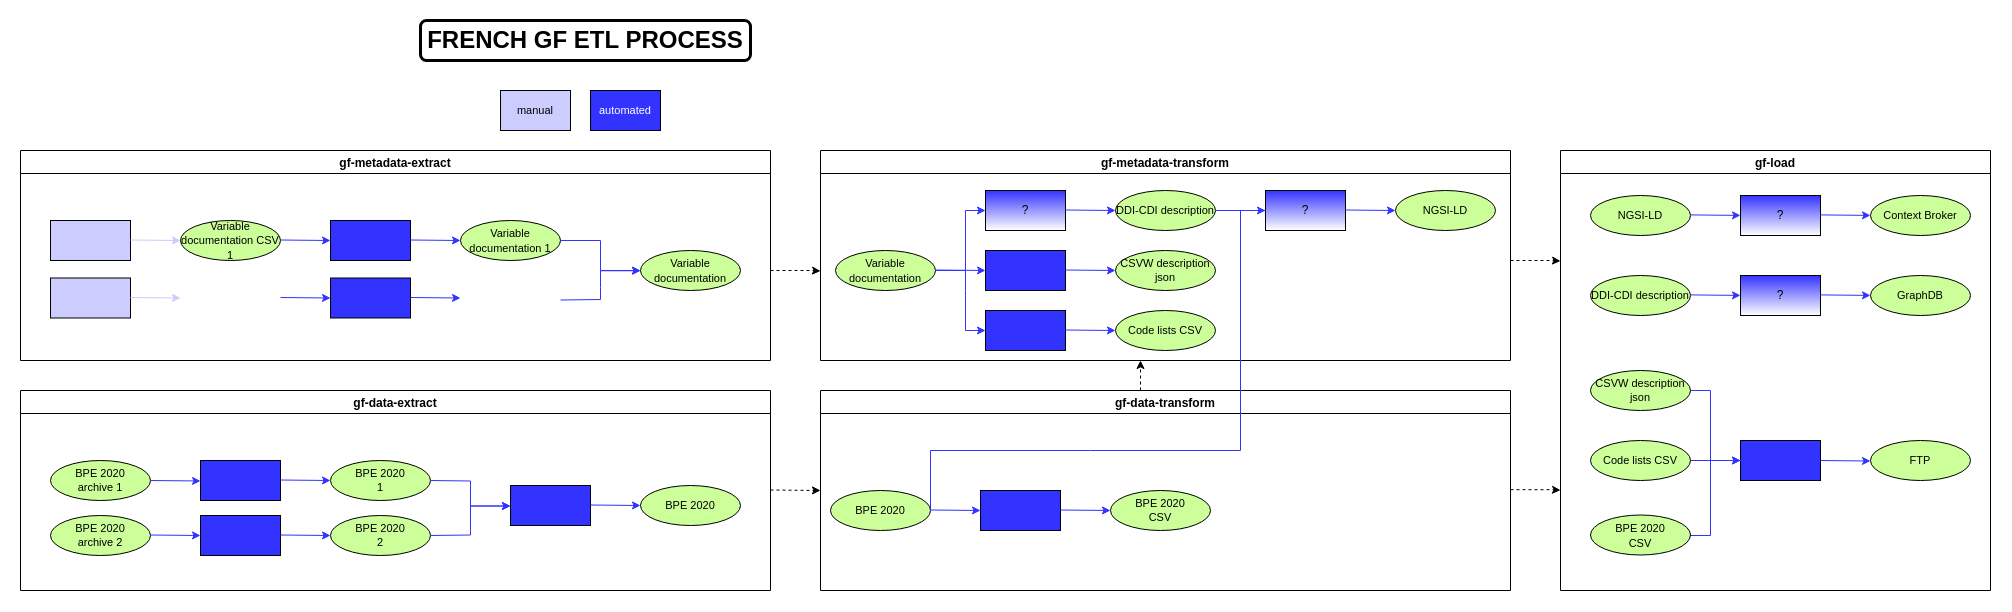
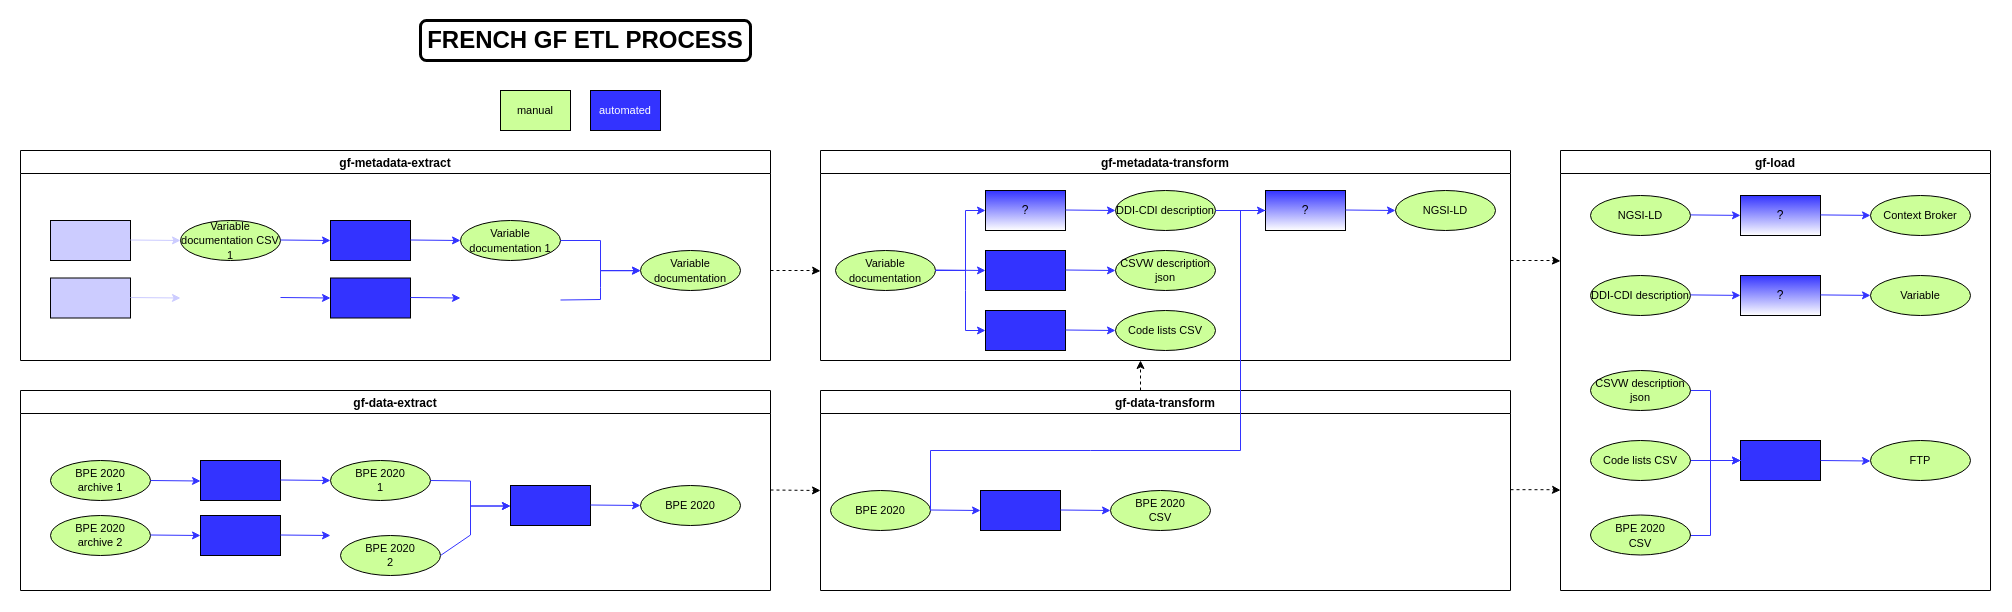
- <mxCell id="53" value="manual" style="rounded=0;whiteSpace=wrap;html=1;fontFamily=Helvetica;fontSize=11;fontColor=#000000;strokeColor=default;strokeWidth=1;fillColor=#CCCCFF;" parent="1" vertex="1"><mxGeometry x="500" y="90" width="70" height="40" as="geometry" /></mxCell>
+ <mxCell id="53" value="manual" style="rounded=0;whiteSpace=wrap;html=1;fontFamily=Helvetica;fontSize=11;fontColor=#000000;strokeColor=default;strokeWidth=1;fillColor=#ccff99;" parent="1" vertex="1"><mxGeometry x="500" y="90" width="70" height="40" as="geometry" /></mxCell>
- <mxCell id="58" value="&lt;font style=&quot;font-size: 11px&quot;&gt;GraphDB&lt;/font&gt;" style="ellipse;whiteSpace=wrap;html=1;fontSize=12;strokeWidth=1;fillColor=#CCFF99;" parent="55" vertex="1"><mxGeometry x="310" y="125" width="100" height="40" as="geometry" /></mxCell>
+ <mxCell id="58" value="&lt;font style=&quot;font-size: 11px&quot;&gt;Variable&lt;/font&gt;" style="ellipse;whiteSpace=wrap;html=1;fontSize=12;strokeWidth=1;fillColor=#CCFF99;" parent="55" vertex="1"><mxGeometry x="310" y="125" width="100" height="40" as="geometry" /></mxCell>
- <mxCell id="11" value="&lt;div style=&quot;font-size: 11px&quot;&gt;&lt;font style=&quot;font-size: 11px&quot;&gt;BPE 2020 &lt;br&gt;&lt;/font&gt;&lt;/div&gt;&lt;div style=&quot;font-size: 11px&quot;&gt;&lt;font style=&quot;font-size: 11px&quot;&gt;2&lt;br&gt;&lt;/font&gt;&lt;/div&gt;" style="ellipse;whiteSpace=wrap;html=1;fontSize=12;strokeWidth=1;fillColor=#CCFF99;" parent="3" vertex="1"><mxGeometry x="310" y="125" width="100" height="40" as="geometry" /></mxCell>
+ <mxCell id="11" value="&lt;div style=&quot;font-size: 11px&quot;&gt;&lt;font style=&quot;font-size: 11px&quot;&gt;BPE 2020 &lt;br&gt;&lt;/font&gt;&lt;/div&gt;&lt;div style=&quot;font-size: 11px&quot;&gt;&lt;font style=&quot;font-size: 11px&quot;&gt;2&lt;br&gt;&lt;/font&gt;&lt;/div&gt;" style="ellipse;whiteSpace=wrap;html=1;fontSize=12;strokeWidth=1;fillColor=#CCFF99;" parent="3" vertex="1"><mxGeometry x="320" y="145" width="100" height="40" as="geometry" /></mxCell>
